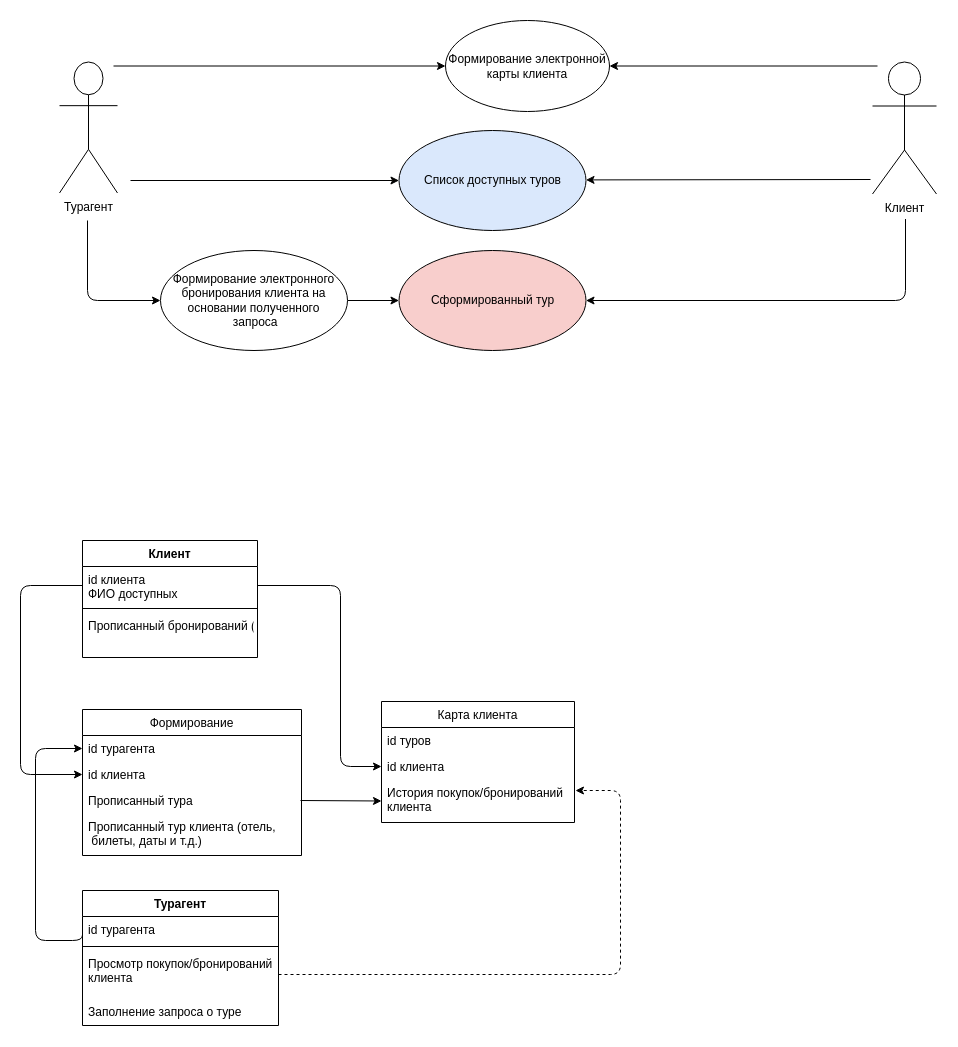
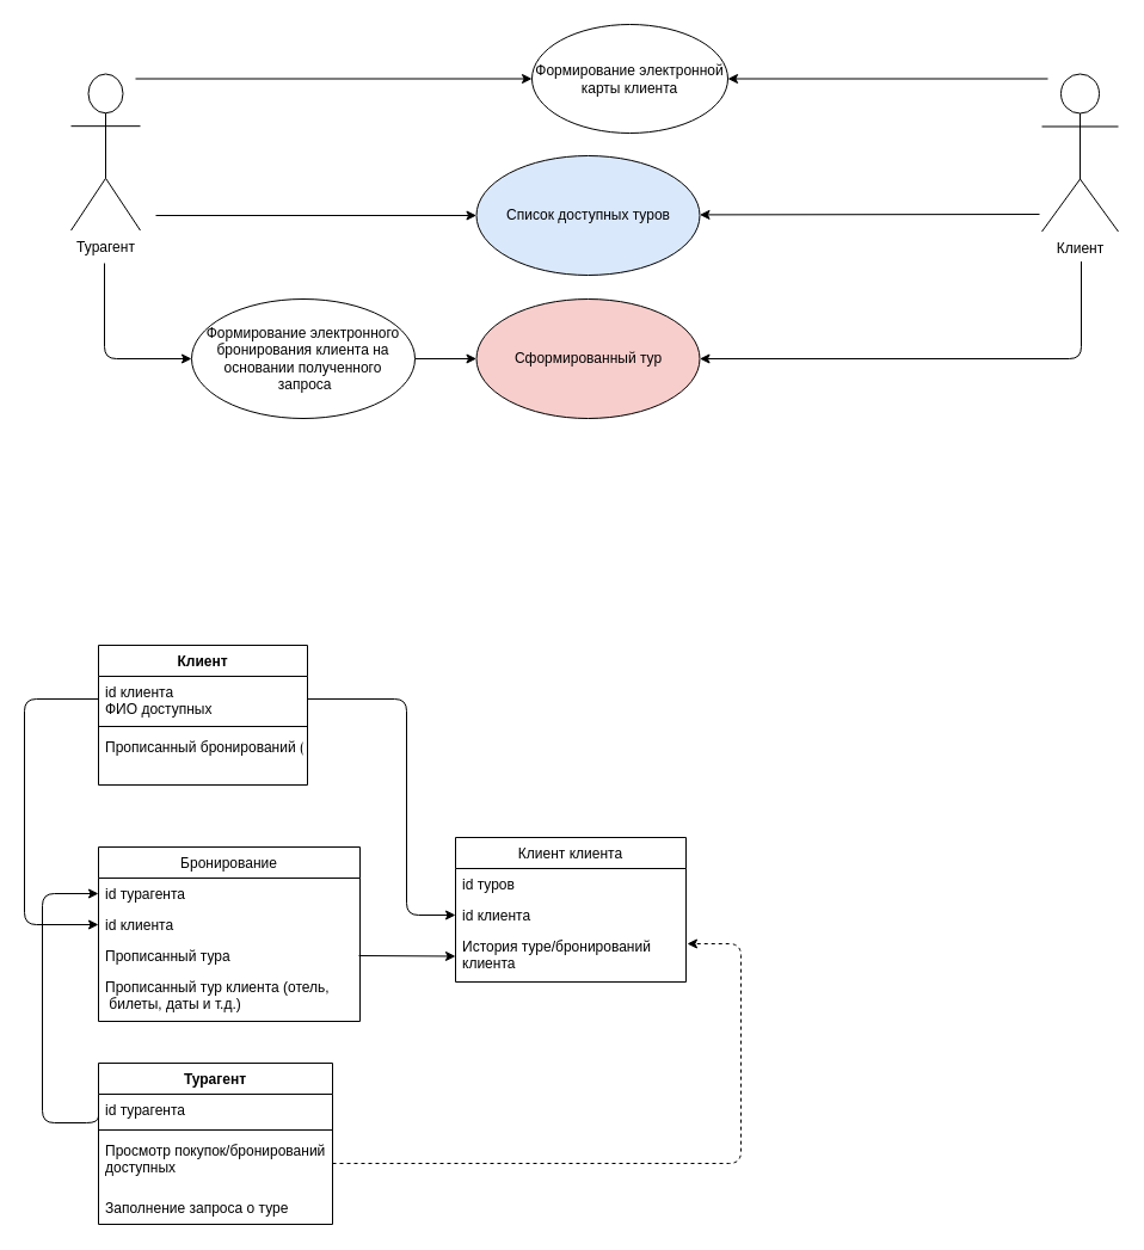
- <mxCell id="25" value="Карта клиента" style="swimlane;fontStyle=0;childLayout=stackLayout;horizontal=1;startSize=26;fillColor=none;horizontalStack=0;resizeParent=1;resizeParentMax=0;resizeLast=0;collapsible=1;marginBottom=0;" parent="1" vertex="1"><mxGeometry x="381" y="701" width="193" height="121" as="geometry" /></mxCell>
+ <mxCell id="25" value="Клиент клиента" style="swimlane;fontStyle=0;childLayout=stackLayout;horizontal=1;startSize=26;fillColor=none;horizontalStack=0;resizeParent=1;resizeParentMax=0;resizeLast=0;collapsible=1;marginBottom=0;" parent="1" vertex="1"><mxGeometry x="381" y="701" width="193" height="121" as="geometry" /></mxCell>
- <mxCell id="17" value="Формирование" style="swimlane;fontStyle=0;childLayout=stackLayout;horizontal=1;startSize=26;fillColor=none;horizontalStack=0;resizeParent=1;resizeParentMax=0;resizeLast=0;collapsible=1;marginBottom=0;" parent="1" vertex="1"><mxGeometry x="82" y="709" width="219" height="146" as="geometry" /></mxCell>
+ <mxCell id="17" value="Бронирование" style="swimlane;fontStyle=0;childLayout=stackLayout;horizontal=1;startSize=26;fillColor=none;horizontalStack=0;resizeParent=1;resizeParentMax=0;resizeLast=0;collapsible=1;marginBottom=0;" parent="1" vertex="1"><mxGeometry x="82" y="709" width="219" height="146" as="geometry" /></mxCell>
- <mxCell id="28" value="История покупок/бронирований &#10;клиента" style="text;strokeColor=none;fillColor=none;align=left;verticalAlign=top;spacingLeft=4;spacingRight=4;overflow=hidden;rotatable=0;points=[[0,0.5],[1,0.5]];portConstraint=eastwest;" parent="25" vertex="1"><mxGeometry y="78" width="193" height="43" as="geometry" /></mxCell>
+ <mxCell id="28" value="История туре/бронирований &#10;клиента" style="text;strokeColor=none;fillColor=none;align=left;verticalAlign=top;spacingLeft=4;spacingRight=4;overflow=hidden;rotatable=0;points=[[0,0.5],[1,0.5]];portConstraint=eastwest;" parent="25" vertex="1"><mxGeometry y="78" width="193" height="43" as="geometry" /></mxCell>
- <mxCell id="32" value="Просмотр покупок/бронирований &#10;клиента" style="text;strokeColor=none;fillColor=none;align=left;verticalAlign=top;spacingLeft=4;spacingRight=4;overflow=hidden;rotatable=0;points=[[0,0.5],[1,0.5]];portConstraint=eastwest;" parent="29" vertex="1"><mxGeometry y="60" width="196" height="48" as="geometry" /></mxCell>
+ <mxCell id="32" value="Просмотр покупок/бронирований &#10;доступных" style="text;strokeColor=none;fillColor=none;align=left;verticalAlign=top;spacingLeft=4;spacingRight=4;overflow=hidden;rotatable=0;points=[[0,0.5],[1,0.5]];portConstraint=eastwest;" parent="29" vertex="1"><mxGeometry y="60" width="196" height="48" as="geometry" /></mxCell>
